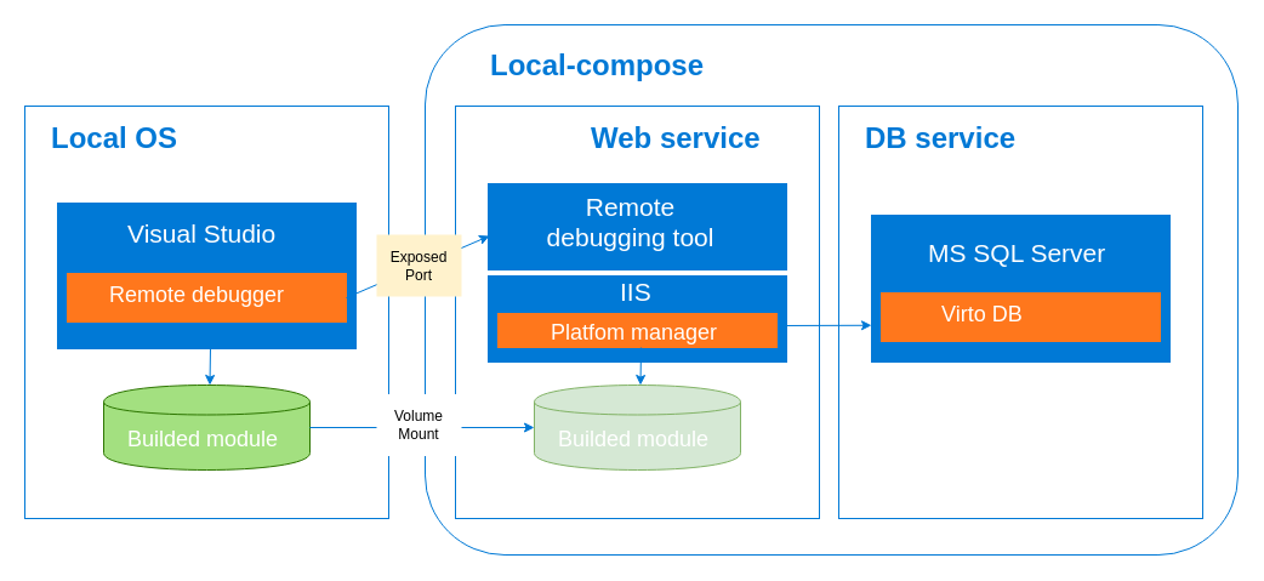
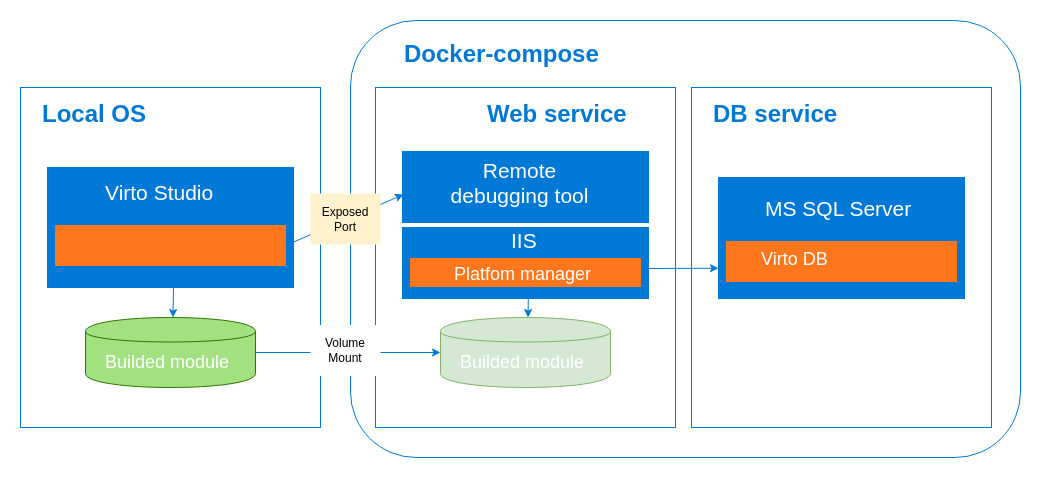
- <mxCell id="14" value="Local-compose" style="text;html=1;resizable=0;points=[];autosize=1;align=left;verticalAlign=top;spacingTop=-4;fontSize=24;fontStyle=1;fontColor=#0079D6;" vertex="1" parent="1"><mxGeometry x="402" y="37" width="200" height="30" as="geometry" /></mxCell>
+ <mxCell id="14" value="Docker-compose" style="text;html=1;resizable=0;points=[];autosize=1;align=left;verticalAlign=top;spacingTop=-4;fontSize=24;fontStyle=1;fontColor=#0079D6;" vertex="1" parent="1"><mxGeometry x="402" y="37" width="200" height="30" as="geometry" /></mxCell>
- <mxCell id="6" value="Visual Studio" style="text;html=1;resizable=0;points=[];autosize=1;align=left;verticalAlign=top;spacingTop=-4;fontSize=21;fontColor=#FFFFFF;" vertex="1" parent="2"><mxGeometry x="83" y="90" width="160" height="30" as="geometry" /></mxCell>
+ <mxCell id="6" value="Virto Studio" style="text;html=1;resizable=0;points=[];autosize=1;align=left;verticalAlign=top;spacingTop=-4;fontSize=21;fontColor=#FFFFFF;" vertex="1" parent="2"><mxGeometry x="83" y="90" width="160" height="30" as="geometry" /></mxCell>
- <mxCell id="8" value="Remote debugger" style="text;html=1;resizable=0;points=[];autosize=1;align=left;verticalAlign=top;spacingTop=-4;fontSize=18;fontColor=#FFFFFF;" vertex="1" parent="2"><mxGeometry x="68" y="143" width="180" height="30" as="geometry" /></mxCell>
- <mxCell id="36" value="Virto DB" style="text;html=1;resizable=0;points=[];autosize=1;align=left;verticalAlign=top;spacingTop=-4;fontSize=18;fontColor=#FFFFFF;" vertex="1" parent="1"><mxGeometry x="774" y="246" width="80" height="20" as="geometry" /></mxCell>
+ <mxCell id="36" value="Virto DB" style="text;html=1;resizable=0;points=[];autosize=1;align=left;verticalAlign=top;spacingTop=-4;fontSize=18;fontColor=#FFFFFF;" vertex="1" parent="1"><mxGeometry x="759" y="246" width="80" height="20" as="geometry" /></mxCell>
